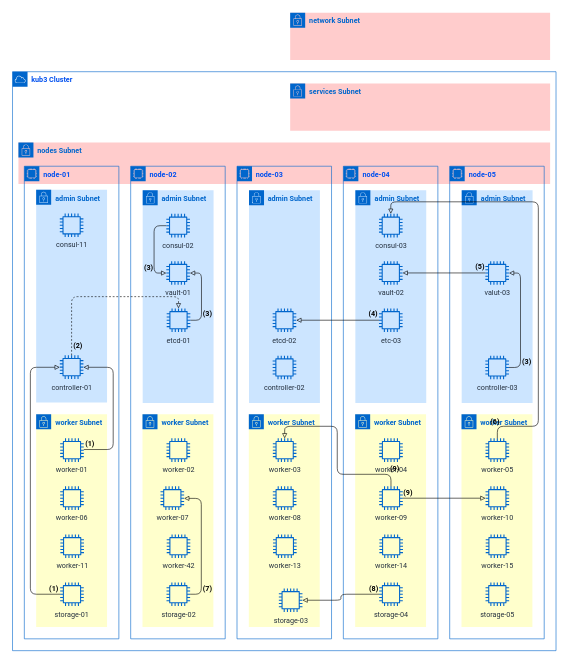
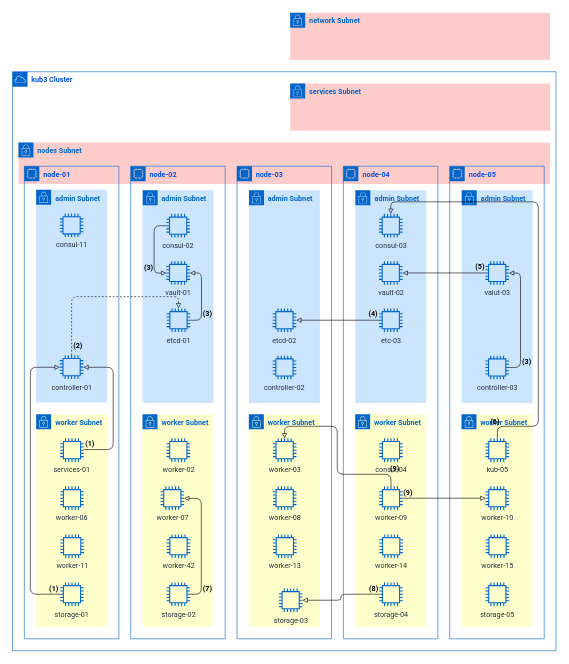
- <mxCell id="39" value="worker-01" style="sketch=0;outlineConnect=0;fontColor=#232F3E;gradientColor=none;fillColor=#0066CC;strokeColor=#0066CC;dashed=0;verticalLabelPosition=bottom;verticalAlign=top;align=center;html=1;fontSize=12;fontStyle=0;aspect=fixed;pointerEvents=1;shape=mxgraph.aws4.instance2;fontFamily=Roboto;fontSource=https%3A%2F%2Ffonts.googleapis.com%2Fcss%3Ffamily%3DRoboto;" parent="38" vertex="1"><mxGeometry x="40" y="40" width="39.37" height="39.37" as="geometry" /></mxCell>
+ <mxCell id="39" value="services-01" style="sketch=0;outlineConnect=0;fontColor=#232F3E;gradientColor=none;fillColor=#0066CC;strokeColor=#0066CC;dashed=0;verticalLabelPosition=bottom;verticalAlign=top;align=center;html=1;fontSize=12;fontStyle=0;aspect=fixed;pointerEvents=1;shape=mxgraph.aws4.instance2;fontFamily=Roboto;fontSource=https%3A%2F%2Ffonts.googleapis.com%2Fcss%3Ffamily%3DRoboto;" parent="38" vertex="1"><mxGeometry x="40" y="40" width="39.37" height="39.37" as="geometry" /></mxCell>
- <mxCell id="19" value="worker-04" style="sketch=0;outlineConnect=0;fontColor=#232F3E;gradientColor=none;fillColor=#0066CC;strokeColor=#0066CC;dashed=0;verticalLabelPosition=bottom;verticalAlign=top;align=center;html=1;fontSize=12;fontStyle=0;aspect=fixed;pointerEvents=1;shape=mxgraph.aws4.instance2;fontFamily=Roboto;fontSource=https%3A%2F%2Ffonts.googleapis.com%2Fcss%3Ffamily%3DRoboto;" parent="18" vertex="1"><mxGeometry x="40" y="40" width="39.37" height="39.37" as="geometry" /></mxCell>
+ <mxCell id="19" value="consul-04" style="sketch=0;outlineConnect=0;fontColor=#232F3E;gradientColor=none;fillColor=#0066CC;strokeColor=#0066CC;dashed=0;verticalLabelPosition=bottom;verticalAlign=top;align=center;html=1;fontSize=12;fontStyle=0;aspect=fixed;pointerEvents=1;shape=mxgraph.aws4.instance2;fontFamily=Roboto;fontSource=https%3A%2F%2Ffonts.googleapis.com%2Fcss%3Ffamily%3DRoboto;" parent="18" vertex="1"><mxGeometry x="40" y="40" width="39.37" height="39.37" as="geometry" /></mxCell>
- <mxCell id="30" value="worker-05" style="sketch=0;outlineConnect=0;fontColor=#232F3E;gradientColor=none;fillColor=#0066CC;strokeColor=#0066CC;dashed=0;verticalLabelPosition=bottom;verticalAlign=top;align=center;html=1;fontSize=12;fontStyle=0;aspect=fixed;pointerEvents=1;shape=mxgraph.aws4.instance2;fontFamily=Roboto;fontSource=https%3A%2F%2Ffonts.googleapis.com%2Fcss%3Ffamily%3DRoboto;" parent="29" vertex="1"><mxGeometry x="40" y="40" width="39.37" height="39.37" as="geometry" /></mxCell>
+ <mxCell id="30" value="kub-05" style="sketch=0;outlineConnect=0;fontColor=#232F3E;gradientColor=none;fillColor=#0066CC;strokeColor=#0066CC;dashed=0;verticalLabelPosition=bottom;verticalAlign=top;align=center;html=1;fontSize=12;fontStyle=0;aspect=fixed;pointerEvents=1;shape=mxgraph.aws4.instance2;fontFamily=Roboto;fontSource=https%3A%2F%2Ffonts.googleapis.com%2Fcss%3Ffamily%3DRoboto;" parent="29" vertex="1"><mxGeometry x="40" y="40" width="39.37" height="39.37" as="geometry" /></mxCell>
